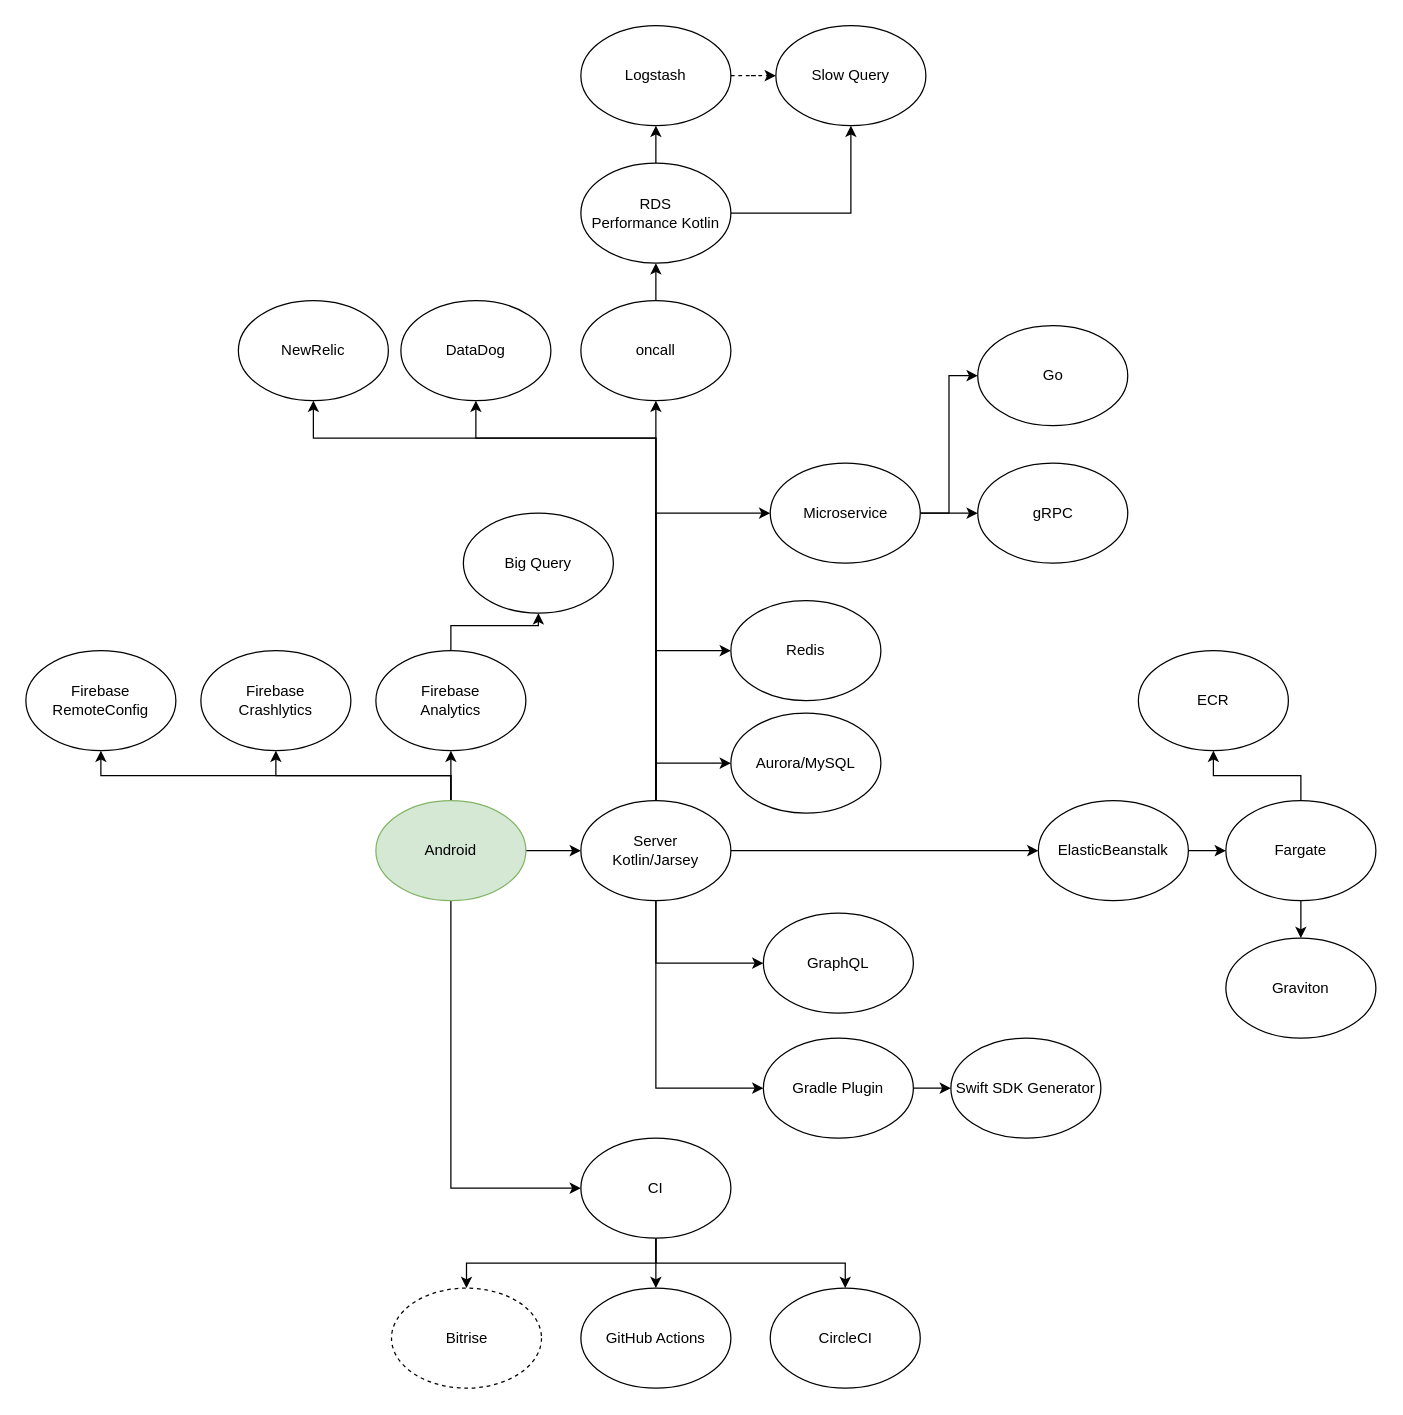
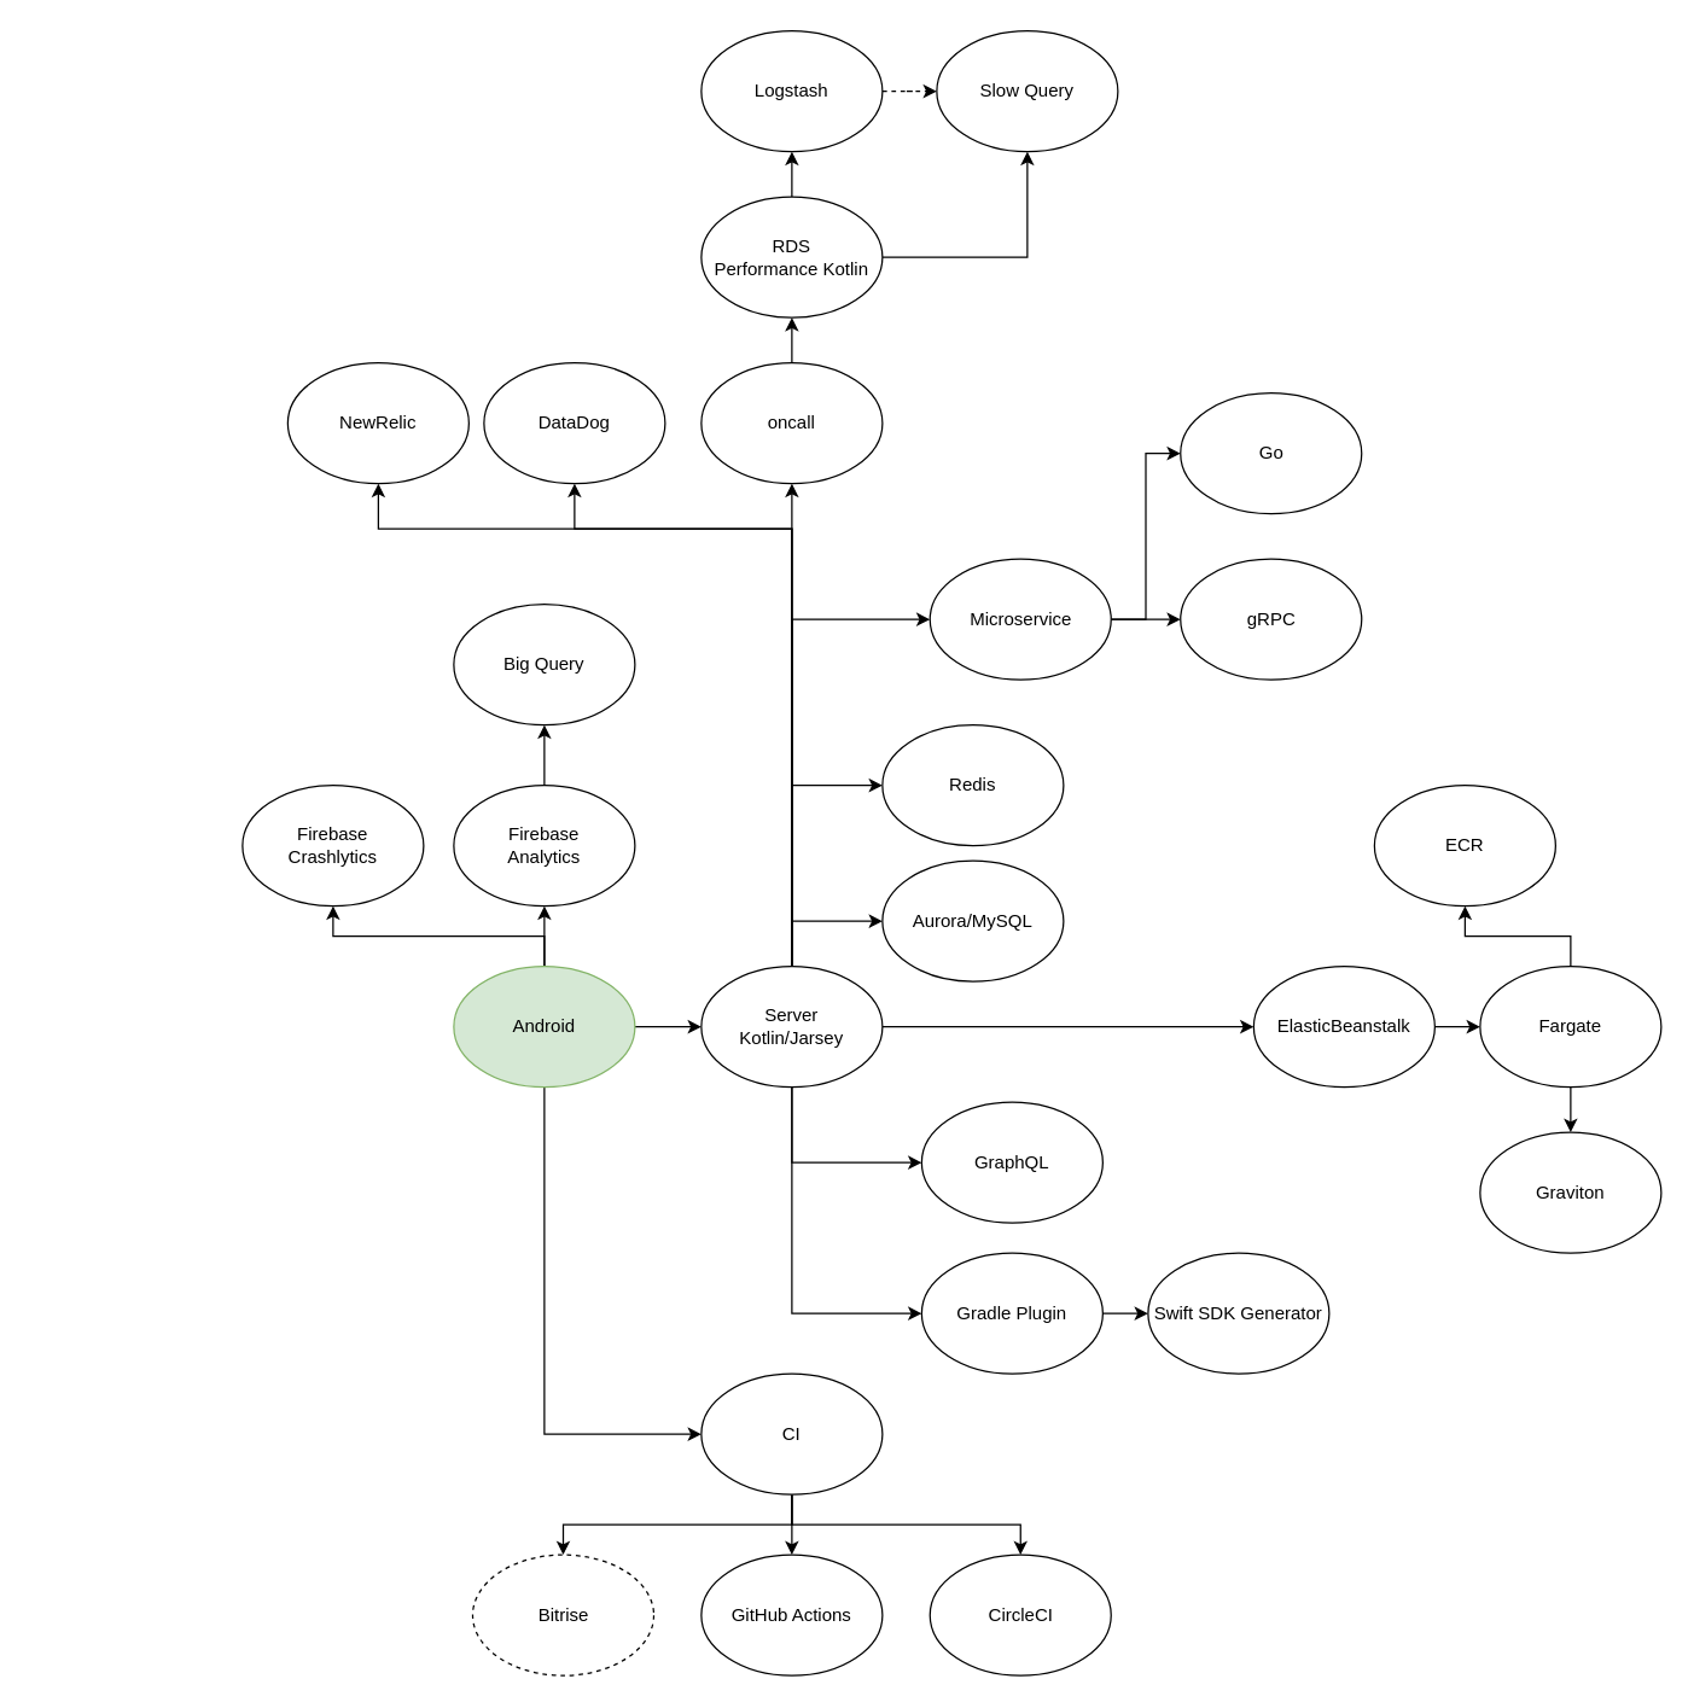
- <mxCell id="52" value="Big Query" style="ellipse;whiteSpace=wrap;html=1;" vertex="1" parent="1"><mxGeometry x="370" y="410" width="120" height="80" as="geometry" /></mxCell>
+ <mxCell id="52" value="Big Query" style="ellipse;whiteSpace=wrap;html=1;" vertex="1" parent="1"><mxGeometry x="300" y="400" width="120" height="80" as="geometry" /></mxCell>
- <mxCell id="54" value="Firebase&lt;br&gt;RemoteConfig" style="ellipse;whiteSpace=wrap;html=1;" vertex="1" parent="1"><mxGeometry y="520" width="120" height="80" as="geometry" x="20" /></mxCell>
- <mxCell id="6" style="edgeStyle=orthogonalEdgeStyle;rounded=0;orthogonalLoop=1;jettySize=auto;html=1;exitX=0.5;exitY=0;exitDx=0;exitDy=0;entryX=0.5;entryY=1;entryDx=0;entryDy=0;" edge="1" parent="1" source="7" target="54"><mxGeometry relative="1" as="geometry" /></mxCell>
